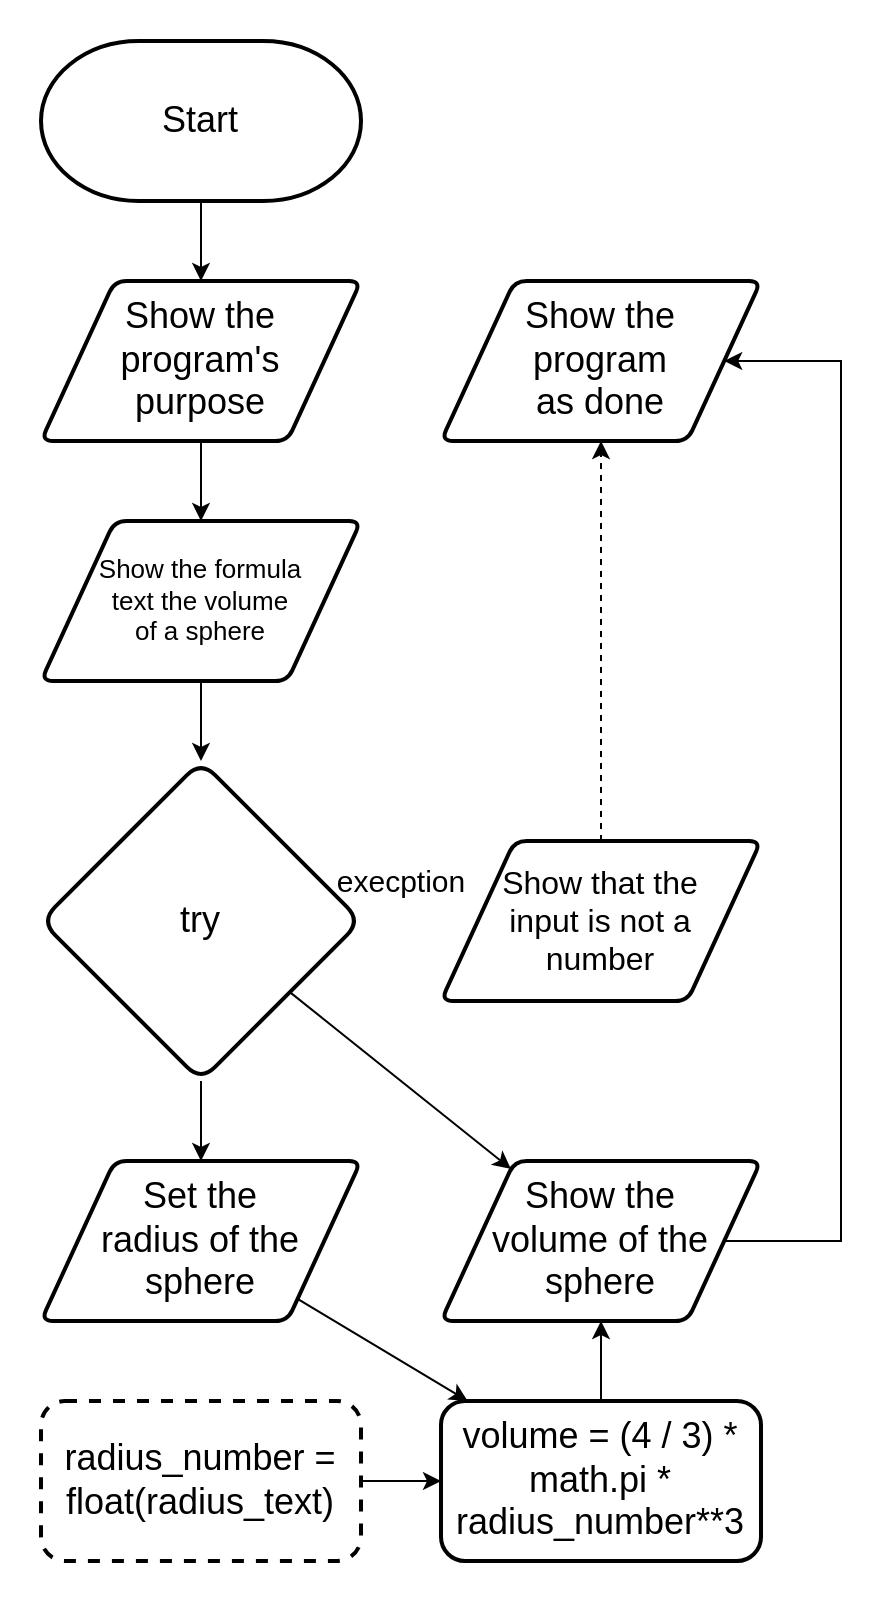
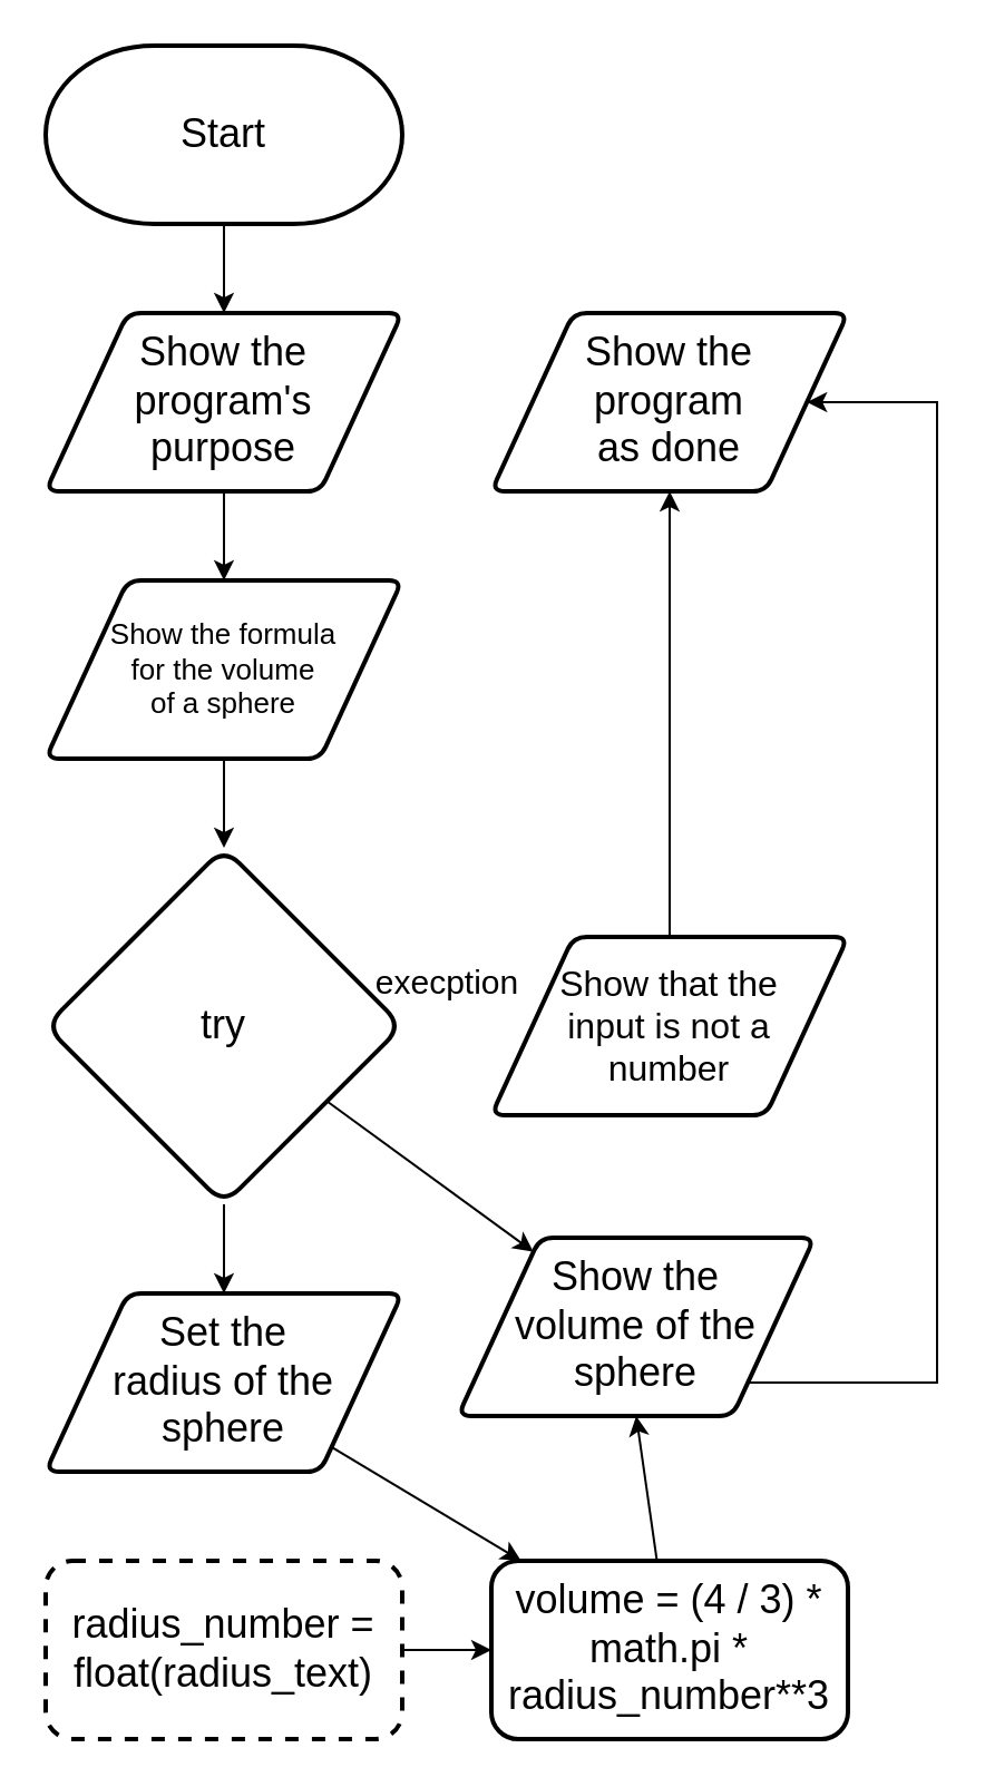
- <mxCell id="14" value="Show the formula &lt;br style=&quot;font-size: 13px&quot;&gt;text the volume&lt;br&gt;of a sphere" style="shape=parallelogram;html=1;strokeWidth=2;perimeter=parallelogramPerimeter;whiteSpace=wrap;rounded=1;arcSize=12;size=0.23;fontSize=13;" parent="1" vertex="1"><mxGeometry x="20" y="260" width="160" height="80" as="geometry" /></mxCell>
+ <mxCell id="14" value="Show the formula &lt;br style=&quot;font-size: 13px&quot;&gt;for the volume&lt;br&gt;of a sphere" style="shape=parallelogram;html=1;strokeWidth=2;perimeter=parallelogramPerimeter;whiteSpace=wrap;rounded=1;arcSize=12;size=0.23;fontSize=13;" parent="1" vertex="1"><mxGeometry x="20" y="260" width="160" height="80" as="geometry" /></mxCell>
- <mxCell id="15" style="edgeStyle=none;html=1;entryX=0.5;entryY=1;entryDx=0;entryDy=0;fontSize=16;dashed=1;" parent="1" source="16" target="3" edge="1"><mxGeometry relative="1" as="geometry" /></mxCell>
+ <mxCell id="15" style="edgeStyle=none;html=1;entryX=0.5;entryY=1;entryDx=0;entryDy=0;fontSize=16;" parent="1" source="16" target="3" edge="1"><mxGeometry relative="1" as="geometry" /></mxCell>
- <mxCell id="22" value="Show the&lt;br style=&quot;font-size: 18px&quot;&gt;volume of the sphere" style="shape=parallelogram;html=1;strokeWidth=2;perimeter=parallelogramPerimeter;whiteSpace=wrap;rounded=1;arcSize=12;size=0.23;fontSize=18;" parent="1" vertex="1"><mxGeometry x="220" y="580" width="160" height="80" as="geometry" /></mxCell>
+ <mxCell id="22" value="Show the&lt;br style=&quot;font-size: 18px&quot;&gt;volume of the sphere" style="shape=parallelogram;html=1;strokeWidth=2;perimeter=parallelogramPerimeter;whiteSpace=wrap;rounded=1;arcSize=12;size=0.23;fontSize=18;" parent="1" vertex="1"><mxGeometry x="205" y="555" width="160" height="80" as="geometry" /></mxCell>
